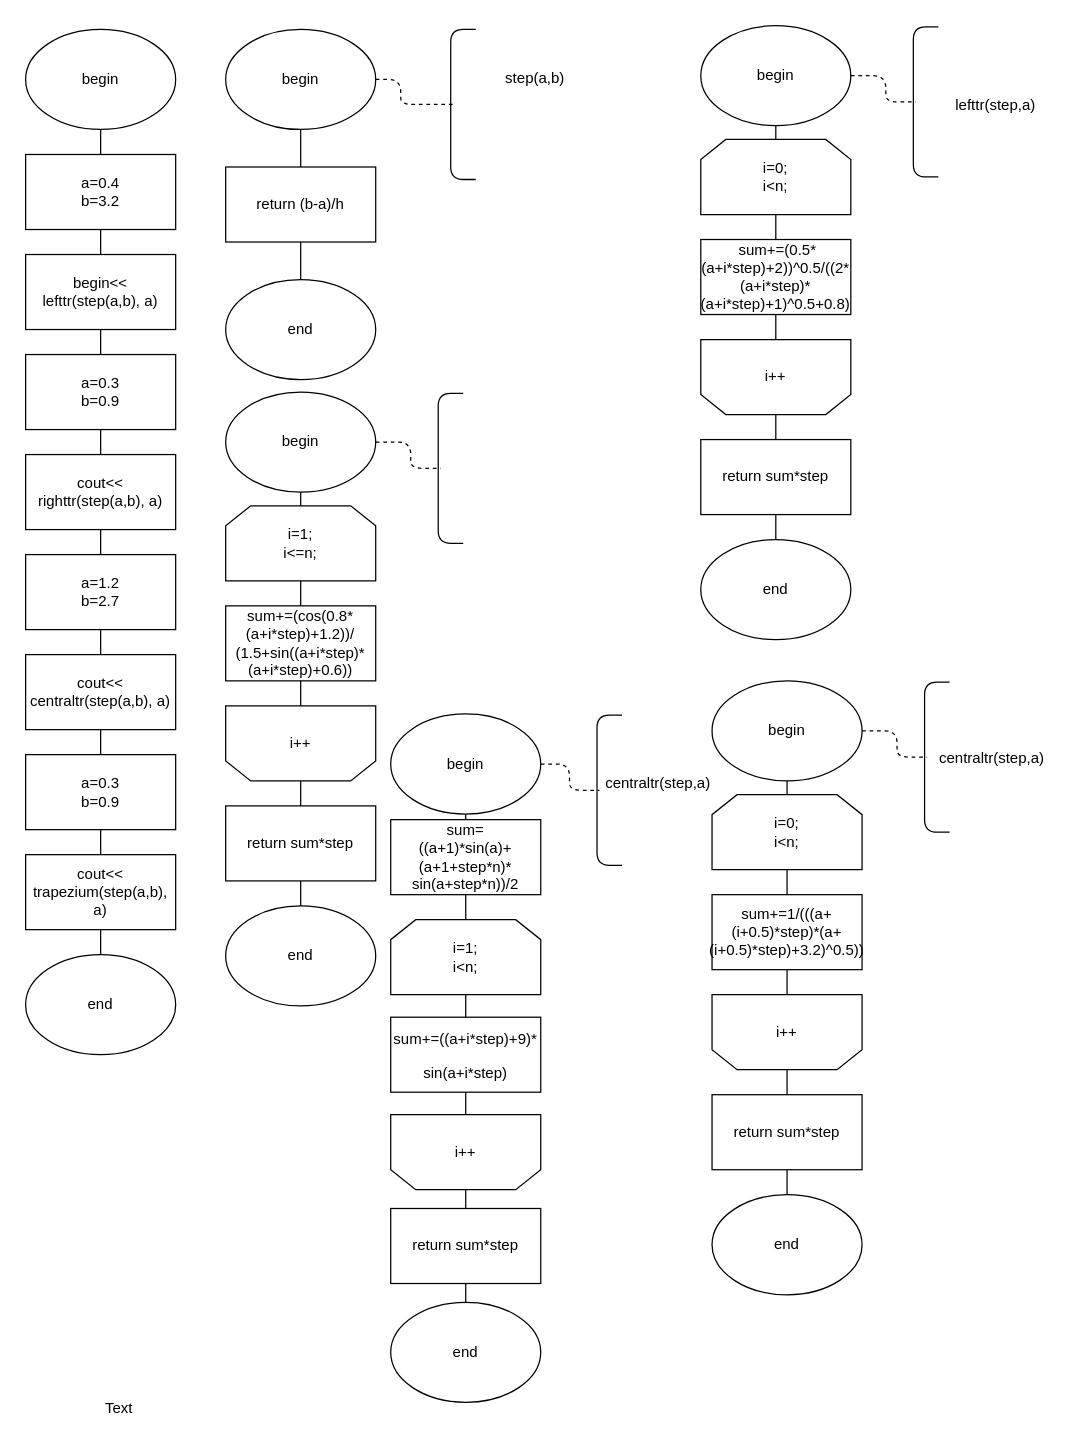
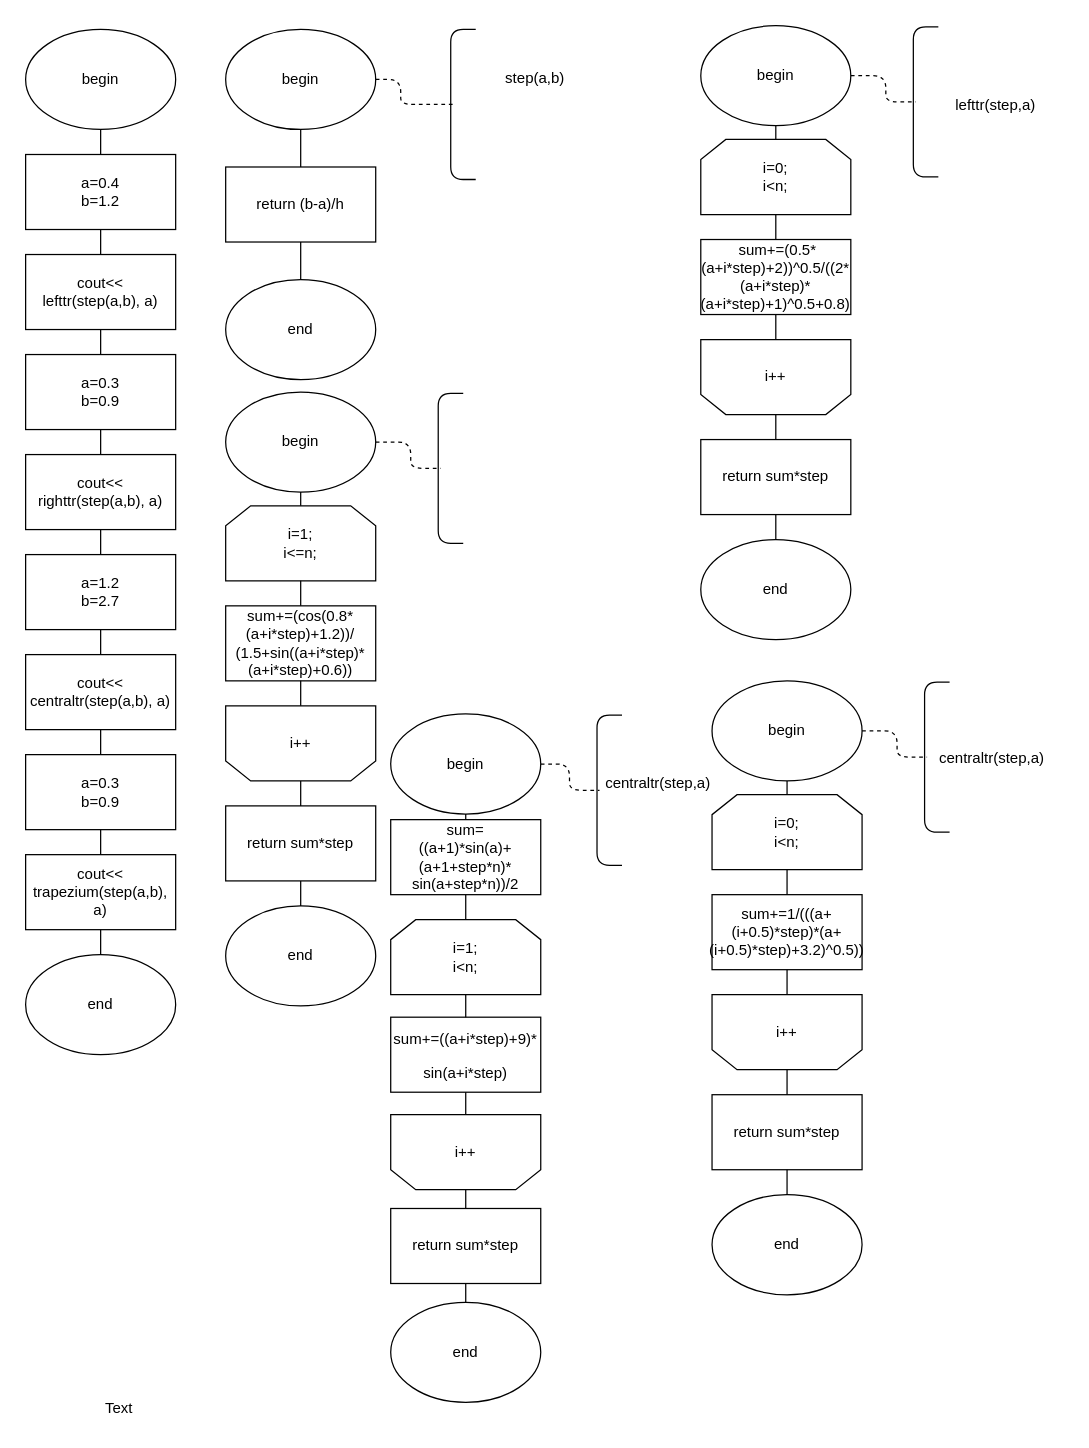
- <mxCell id="3" value="a=0.4&lt;br&gt;b=3.2" style="rounded=0;whiteSpace=wrap;html=1;" vertex="1" parent="1"><mxGeometry x="20" y="123" width="120" height="60" as="geometry" /></mxCell>
+ <mxCell id="3" value="a=0.4&lt;br&gt;b=1.2" style="rounded=0;whiteSpace=wrap;html=1;" vertex="1" parent="1"><mxGeometry x="20" y="123" width="120" height="60" as="geometry" /></mxCell>
- <mxCell id="4" value="begin&amp;lt;&amp;lt;&lt;br&gt;lefttr(step(a,b), a)" style="rounded=0;whiteSpace=wrap;html=1;" vertex="1" parent="1"><mxGeometry x="20" y="203" width="120" height="60" as="geometry" /></mxCell>
+ <mxCell id="4" value="cout&amp;lt;&amp;lt;&lt;br&gt;lefttr(step(a,b), a)" style="rounded=0;whiteSpace=wrap;html=1;" vertex="1" parent="1"><mxGeometry x="20" y="203" width="120" height="60" as="geometry" /></mxCell>
